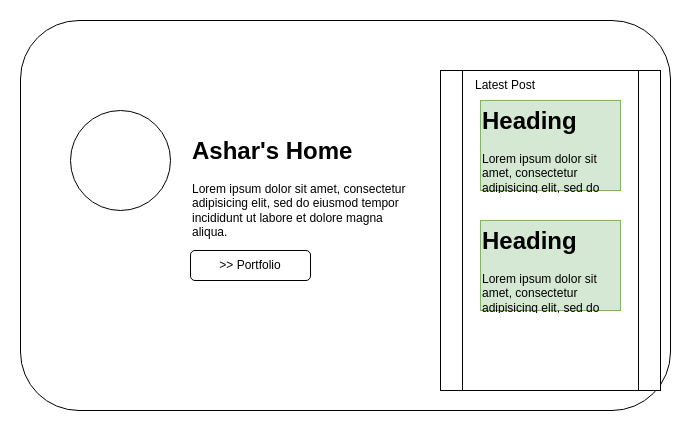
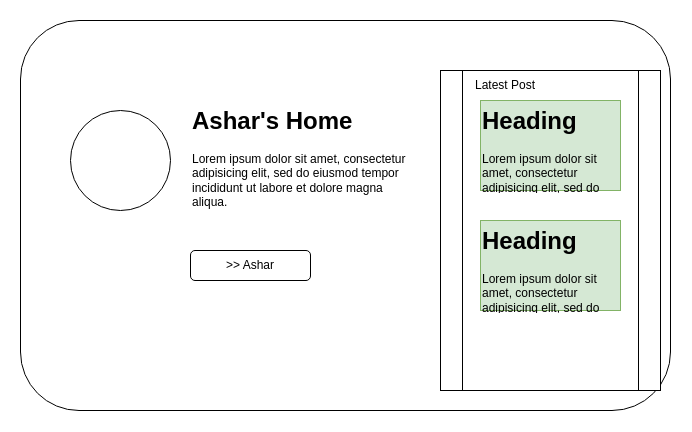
- <mxCell id="4" value="&lt;h1 style=&quot;margin-top: 0px;&quot;&gt;Ashar's Home&lt;/h1&gt;&lt;p&gt;Lorem ipsum dolor sit amet, consectetur adipisicing elit, sed do eiusmod tempor incididunt ut labore et dolore magna aliqua.&lt;/p&gt;" style="text;html=1;whiteSpace=wrap;overflow=hidden;rounded=0;" vertex="1" parent="1"><mxGeometry x="190" y="130" width="230" height="110" as="geometry" /></mxCell>
+ <mxCell id="4" value="&lt;h1 style=&quot;margin-top: 0px;&quot;&gt;Ashar's Home&lt;/h1&gt;&lt;p&gt;Lorem ipsum dolor sit amet, consectetur adipisicing elit, sed do eiusmod tempor incididunt ut labore et dolore magna aliqua.&lt;/p&gt;" style="text;html=1;whiteSpace=wrap;overflow=hidden;rounded=0;" vertex="1" parent="1"><mxGeometry x="190" y="100" width="230" height="110" as="geometry" /></mxCell>
- <mxCell id="9" value="&amp;gt;&amp;gt; Portfolio" style="rounded=1;whiteSpace=wrap;html=1;" vertex="1" parent="1"><mxGeometry x="190" y="250" width="120" height="30" as="geometry" /></mxCell>
+ <mxCell id="9" value="&amp;gt;&amp;gt; Ashar" style="rounded=1;whiteSpace=wrap;html=1;" vertex="1" parent="1"><mxGeometry x="190" y="250" width="120" height="30" as="geometry" /></mxCell>
